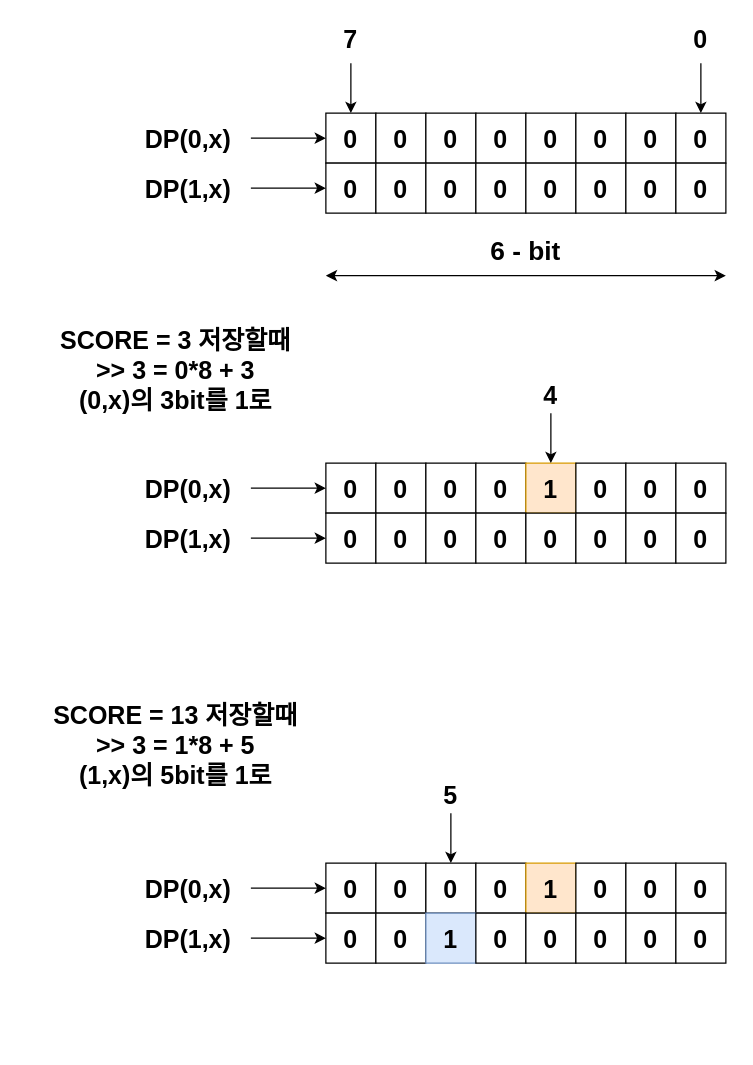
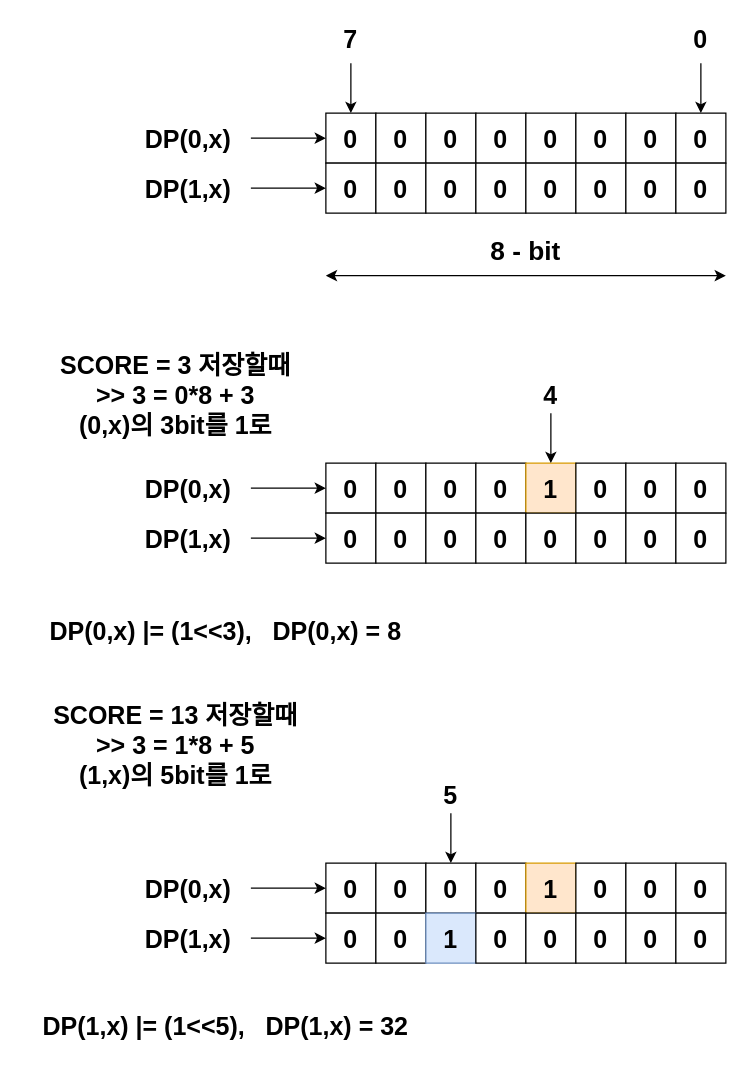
- <mxCell id="11" value="&lt;b&gt;&lt;font style=&quot;font-size: 21px&quot;&gt;6 - bit&lt;/font&gt;&lt;/b&gt;" style="text;html=1;strokeColor=none;fillColor=none;align=center;verticalAlign=middle;whiteSpace=wrap;rounded=0;" vertex="1" parent="1"><mxGeometry x="350" y="190" width="140" height="20" as="geometry" /></mxCell>
+ <mxCell id="11" value="&lt;b&gt;&lt;font style=&quot;font-size: 21px&quot;&gt;8 - bit&lt;/font&gt;&lt;/b&gt;" style="text;html=1;strokeColor=none;fillColor=none;align=center;verticalAlign=middle;whiteSpace=wrap;rounded=0;" vertex="1" parent="1"><mxGeometry x="350" y="190" width="140" height="20" as="geometry" /></mxCell>
- <mxCell id="24" value="&lt;b&gt;&lt;font style=&quot;font-size: 20px&quot;&gt;SCORE = 3 저장할때&lt;br&gt;&amp;gt;&amp;gt; 3 = 0*8 + 3&lt;br&gt;(0,x)의 3bit를 1로&lt;br&gt;&lt;/font&gt;&lt;/b&gt;" style="text;html=1;strokeColor=none;fillColor=none;align=center;verticalAlign=middle;whiteSpace=wrap;rounded=0;" vertex="1" parent="1"><mxGeometry x="20" y="260" width="240" height="70" as="geometry" /></mxCell>
+ <mxCell id="24" value="&lt;b&gt;&lt;font style=&quot;font-size: 20px&quot;&gt;SCORE = 3 저장할때&lt;br&gt;&amp;gt;&amp;gt; 3 = 0*8 + 3&lt;br&gt;(0,x)의 3bit를 1로&lt;br&gt;&lt;/font&gt;&lt;/b&gt;" style="text;html=1;strokeColor=none;fillColor=none;align=center;verticalAlign=middle;whiteSpace=wrap;rounded=0;" vertex="1" parent="1"><mxGeometry x="20" y="280" width="240" height="70" as="geometry" /></mxCell>
+ <mxCell id="51" value="&lt;b&gt;&lt;font style=&quot;font-size: 20px&quot;&gt;DP(0,x) |= (1&amp;lt;&amp;lt;3),&amp;nbsp; &amp;nbsp;DP(0,x) = 8&lt;/font&gt;&lt;/b&gt;" style="text;html=1;strokeColor=none;fillColor=none;align=center;verticalAlign=middle;whiteSpace=wrap;rounded=0;" vertex="1" parent="1"><mxGeometry x="30" y="494" width="300" height="20" as="geometry" /></mxCell>
+ <mxCell id="75" value="&lt;b&gt;&lt;font style=&quot;font-size: 20px&quot;&gt;DP(1,x) |= (1&amp;lt;&amp;lt;5),&amp;nbsp; &amp;nbsp;DP(1,x) = 32&lt;/font&gt;&lt;/b&gt;" style="text;html=1;strokeColor=none;fillColor=none;align=center;verticalAlign=middle;whiteSpace=wrap;rounded=0;" vertex="1" parent="1"><mxGeometry x="30" y="810" width="300" height="20" as="geometry" /></mxCell>
